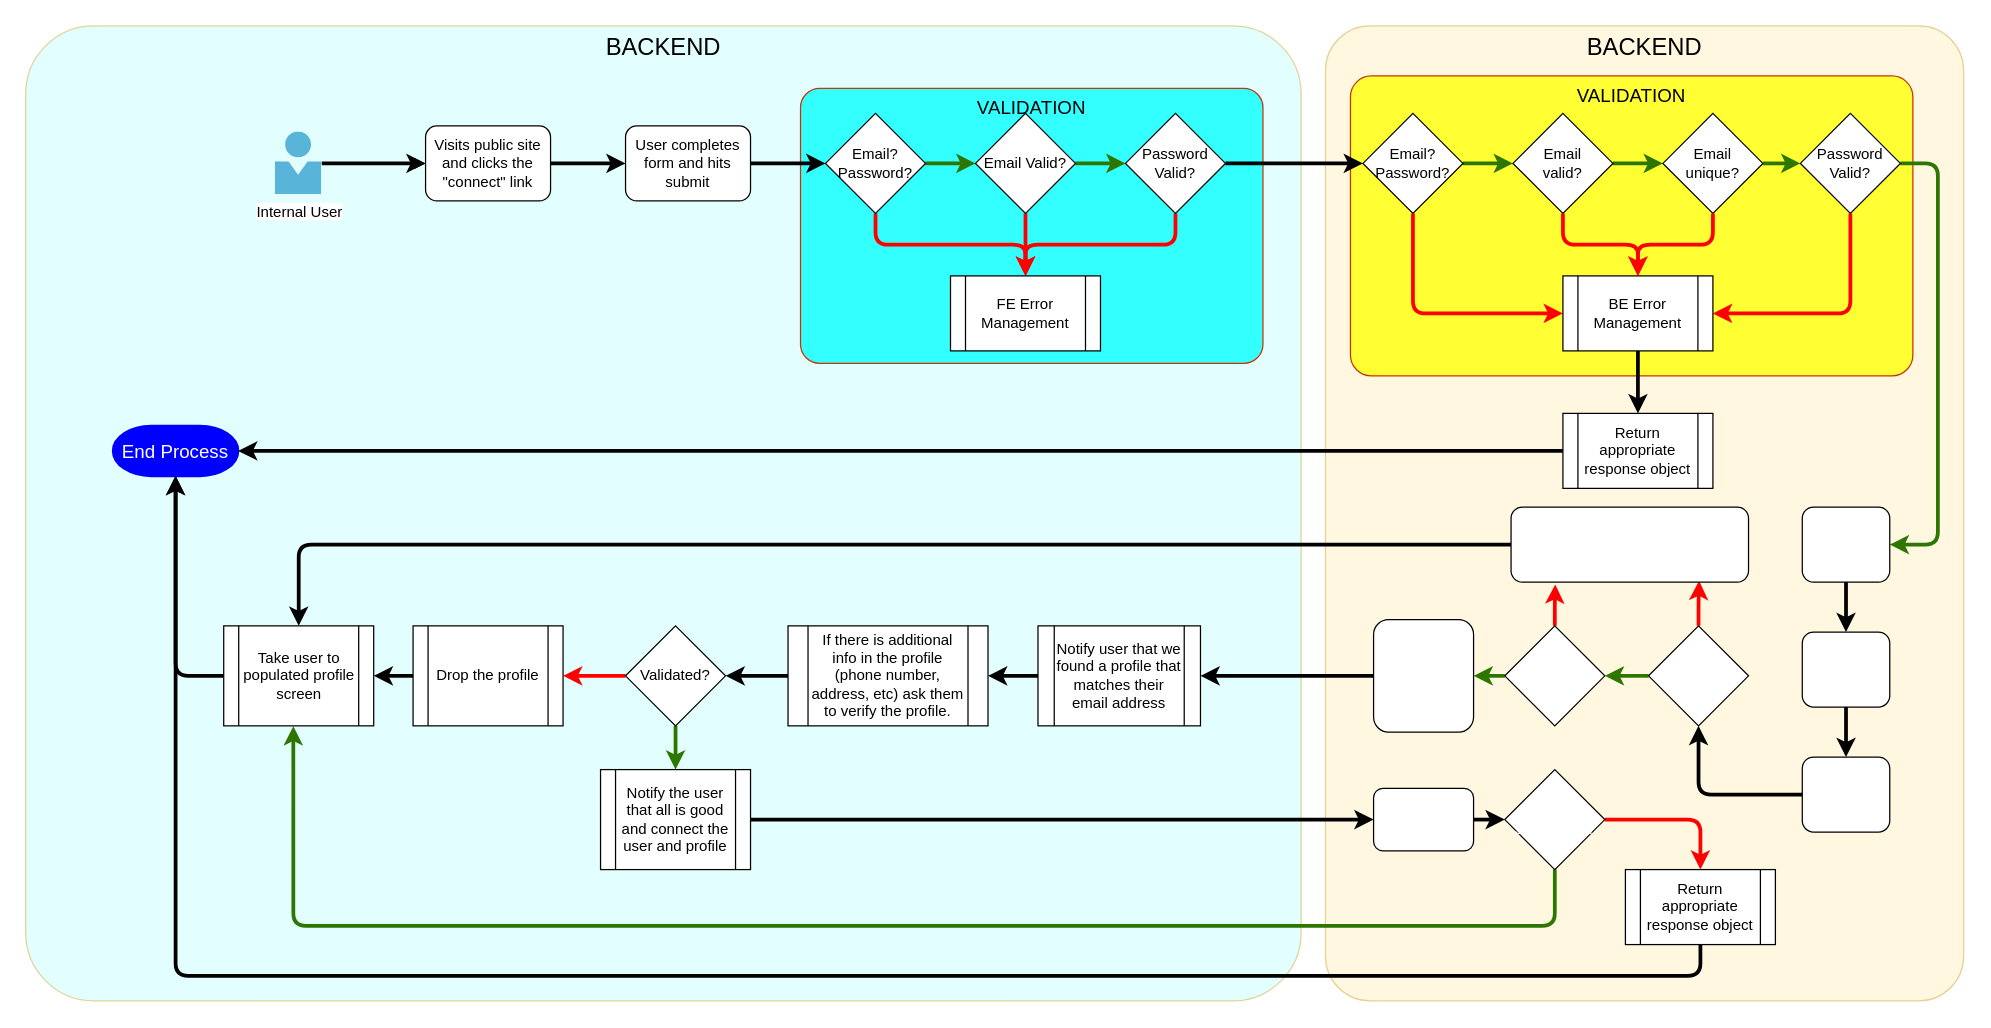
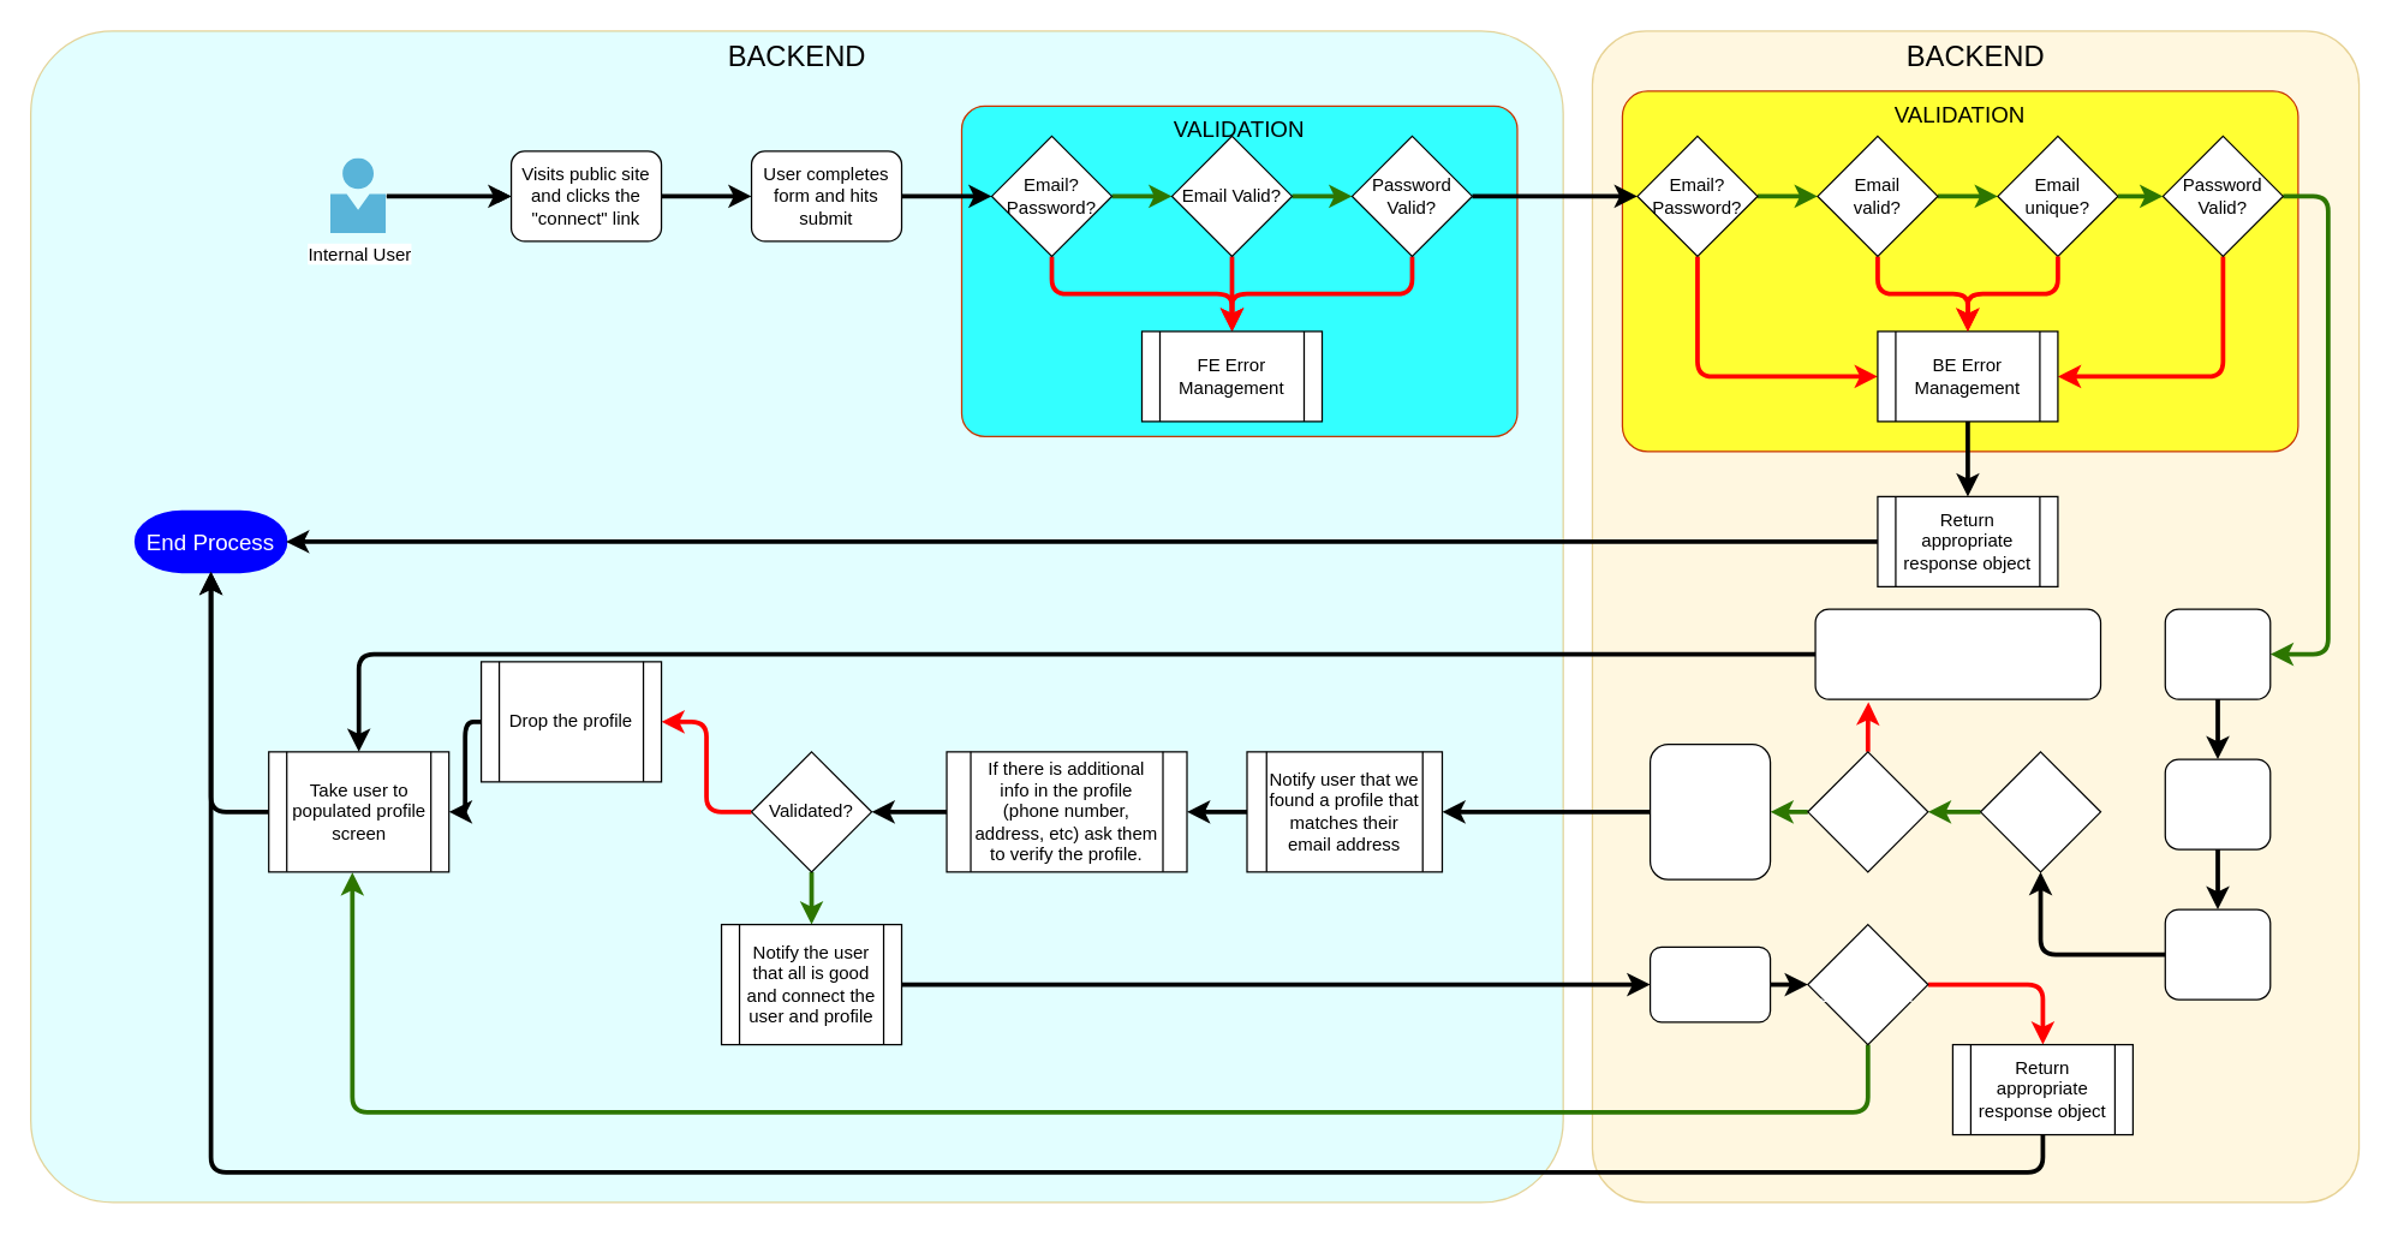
- <mxCell id="53" style="edgeStyle=orthogonalEdgeStyle;html=1;exitX=0.5;exitY=0;exitDx=0;exitDy=0;labelBackgroundColor=none;strokeColor=#FF0000;strokeWidth=3;fontSize=15;fontColor=#000000;entryX=0.792;entryY=0.983;entryDx=0;entryDy=0;entryPerimeter=0;" edge="1" parent="1" source="54" target="57"><mxGeometry relative="1" as="geometry"><mxPoint x="1358.5" y="465" as="targetPoint" /></mxGeometry></mxCell>
- <mxCell id="65" value="Drop the profile" style="shape=process;whiteSpace=wrap;html=1;backgroundOutline=1;" vertex="1" parent="1"><mxGeometry x="330" y="500" width="120" height="80" as="geometry" /></mxCell>
+ <mxCell id="65" value="Drop the profile" style="shape=process;whiteSpace=wrap;html=1;backgroundOutline=1;" vertex="1" parent="1"><mxGeometry x="320" y="440" width="120" height="80" as="geometry" /></mxCell>
